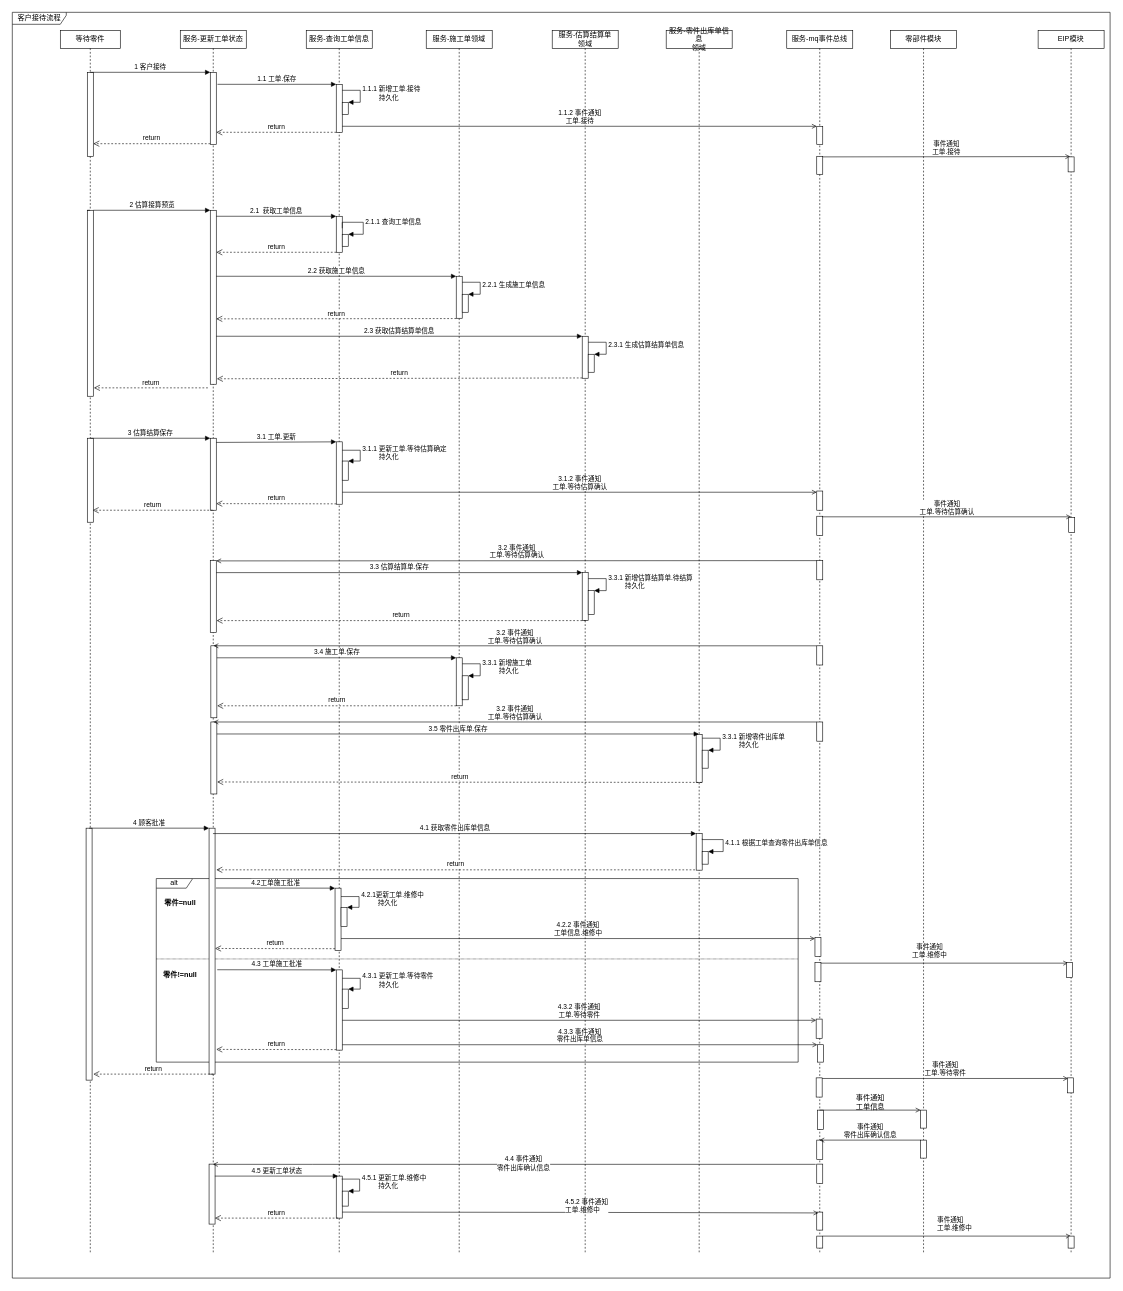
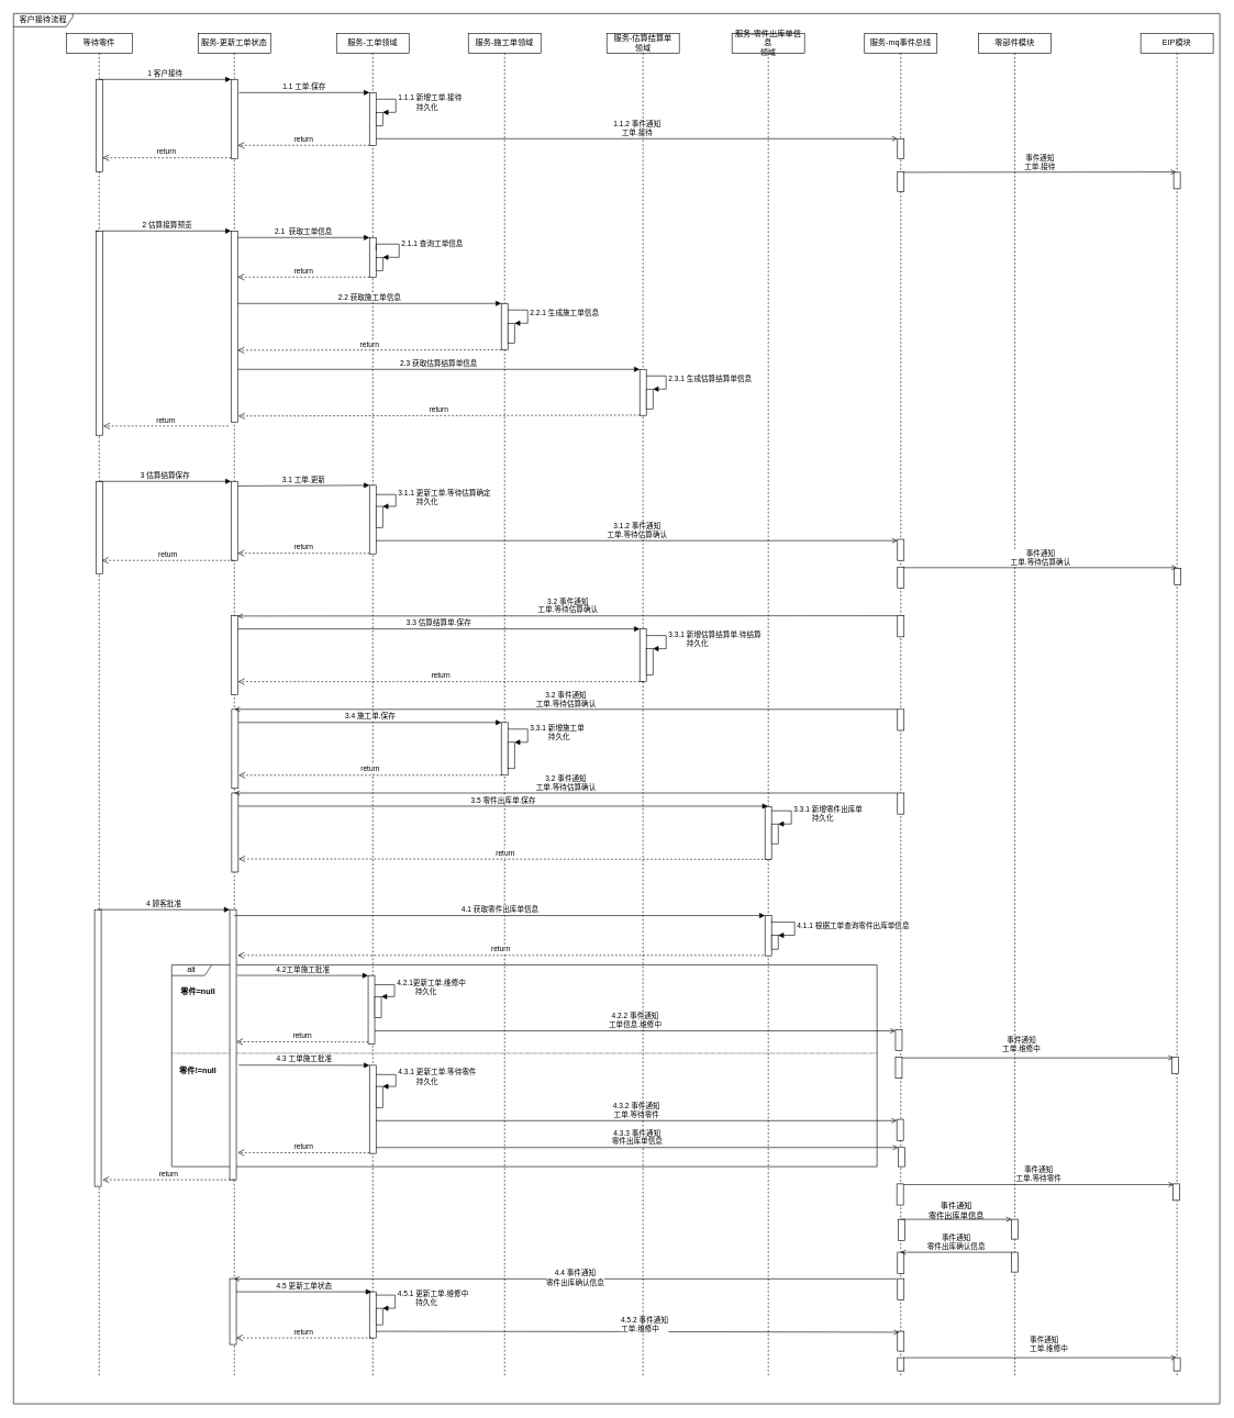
- <mxCell id="18" value="服务-查询工单信息" style="shape=umlLifeline;perimeter=lifelinePerimeter;whiteSpace=wrap;html=1;container=1;collapsible=0;recursiveResize=0;outlineConnect=0;size=30;" vertex="1" parent="1"><mxGeometry x="510" y="50" width="110" height="2040" as="geometry" /></mxCell>
+ <mxCell id="18" value="服务-工单领域" style="shape=umlLifeline;perimeter=lifelinePerimeter;whiteSpace=wrap;html=1;container=1;collapsible=0;recursiveResize=0;outlineConnect=0;size=30;" vertex="1" parent="1"><mxGeometry x="510" y="50" width="110" height="2040" as="geometry" /></mxCell>
- <mxCell id="129" value="&lt;div&gt;事件通知&lt;/div&gt;&lt;div&gt;工单信息&lt;br&gt;&lt;/div&gt;" style="text;html=1;align=center;verticalAlign=middle;resizable=0;points=[];autosize=1;strokeColor=none;fillColor=none;" vertex="1" parent="1"><mxGeometry x="1400" y="1822" width="100" height="30" as="geometry" /></mxCell>
+ <mxCell id="129" value="&lt;div&gt;事件通知&lt;/div&gt;&lt;div&gt;零件出库单信息&lt;br&gt;&lt;/div&gt;" style="text;html=1;align=center;verticalAlign=middle;resizable=0;points=[];autosize=1;strokeColor=none;fillColor=none;" vertex="1" parent="1"><mxGeometry x="1400" y="1822" width="100" height="30" as="geometry" /></mxCell>
